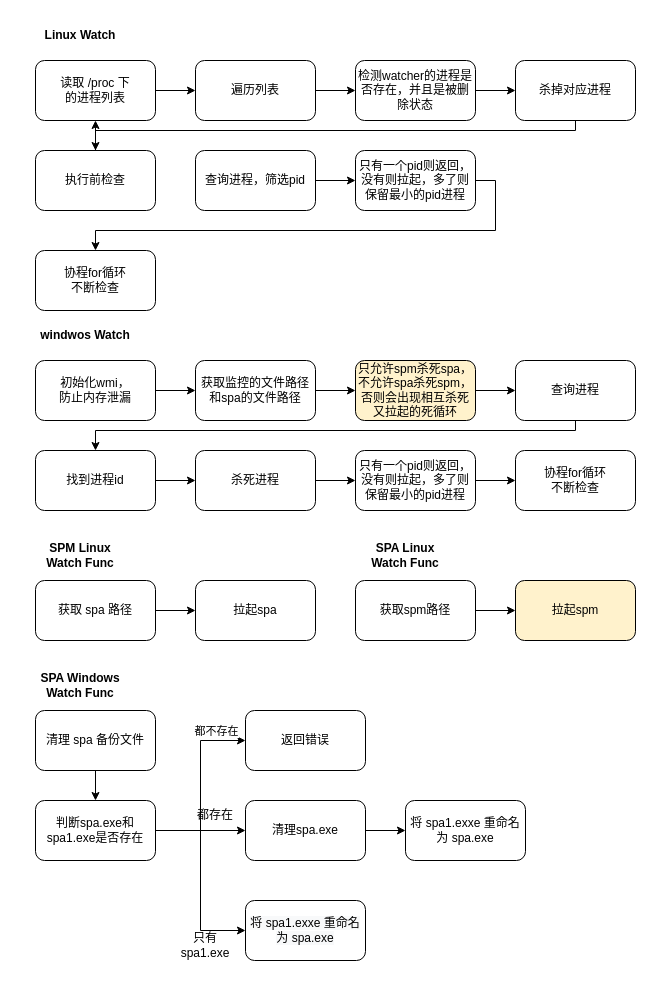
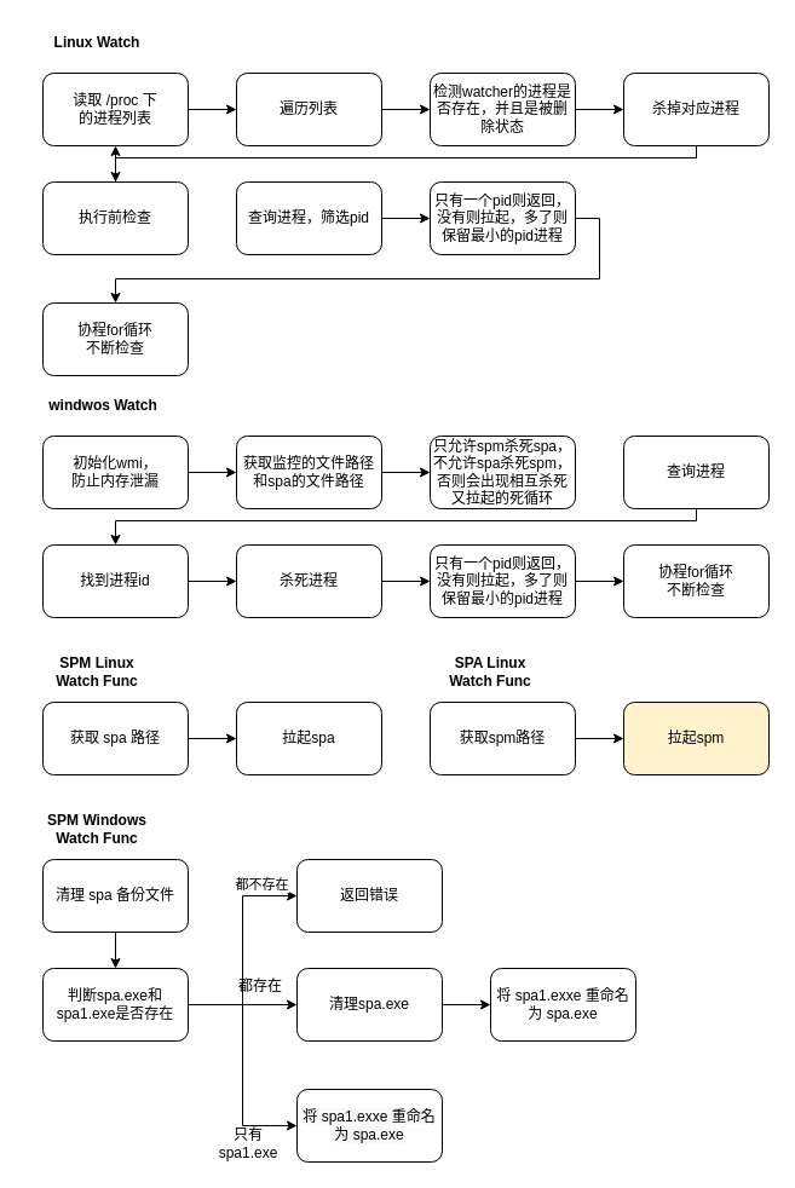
- <mxCell id="28" value="只允许spm杀死spa，不允许spa杀死spm，否则会出现相互杀死又拉起的死循环" style="rounded=1;whiteSpace=wrap;html=1;fillColor=#fff2cc;" vertex="1" parent="23"><mxGeometry x="330" y="40" width="120" height="60" as="geometry" /></mxCell>
+ <mxCell id="28" value="只允许spm杀死spa，不允许spa杀死spm，否则会出现相互杀死又拉起的死循环" style="rounded=1;whiteSpace=wrap;html=1;" vertex="1" parent="23"><mxGeometry x="330" y="40" width="120" height="60" as="geometry" /></mxCell>
- <mxCell id="31" value="" style="edgeStyle=orthogonalEdgeStyle;rounded=0;orthogonalLoop=1;jettySize=auto;html=1;" edge="1" parent="23" source="28" target="30"><mxGeometry relative="1" as="geometry" /></mxCell>
- <mxCell id="47" value="&lt;b&gt;SPA Windows&lt;br&gt;Watch Func&lt;/b&gt;" style="text;html=1;strokeColor=none;fillColor=none;align=center;verticalAlign=middle;whiteSpace=wrap;rounded=0;" vertex="1" parent="1"><mxGeometry x="20" y="670" width="120" height="30" as="geometry" /></mxCell>
+ <mxCell id="47" value="&lt;b&gt;SPM Windows&lt;br&gt;Watch Func&lt;/b&gt;" style="text;html=1;strokeColor=none;fillColor=none;align=center;verticalAlign=middle;whiteSpace=wrap;rounded=0;" vertex="1" parent="1"><mxGeometry x="20" y="670" width="120" height="30" as="geometry" /></mxCell>
